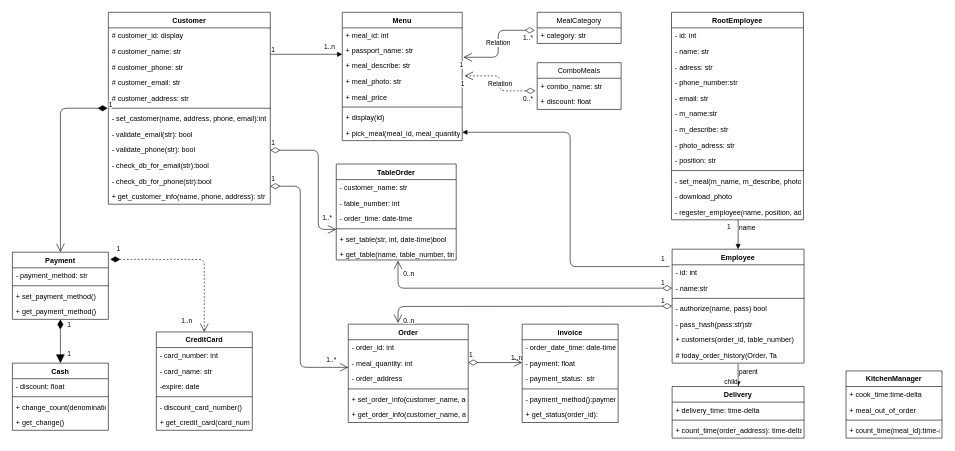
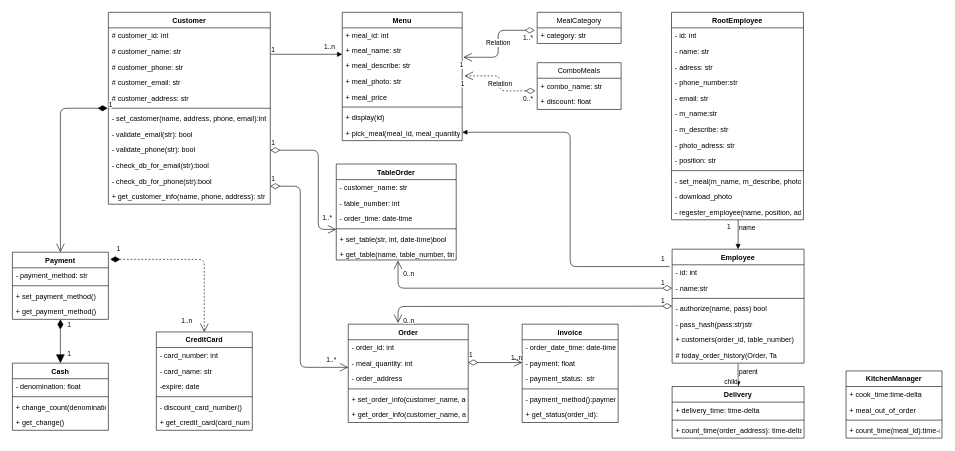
- <mxCell id="14" value="# customer_id: display" style="text;strokeColor=none;fillColor=none;align=left;verticalAlign=top;spacingLeft=4;spacingRight=4;overflow=hidden;rotatable=0;points=[[0,0.5],[1,0.5]];portConstraint=eastwest;" parent="13" vertex="1"><mxGeometry y="26" width="270" height="26" as="geometry" /></mxCell>
+ <mxCell id="14" value="# customer_id: int" style="text;strokeColor=none;fillColor=none;align=left;verticalAlign=top;spacingLeft=4;spacingRight=4;overflow=hidden;rotatable=0;points=[[0,0.5],[1,0.5]];portConstraint=eastwest;" parent="13" vertex="1"><mxGeometry y="26" width="270" height="26" as="geometry" /></mxCell>
- <mxCell id="4" value="+ passport_name: str" style="text;strokeColor=none;fillColor=none;align=left;verticalAlign=top;spacingLeft=4;spacingRight=4;overflow=hidden;rotatable=0;points=[[0,0.5],[1,0.5]];portConstraint=eastwest;" parent="2" vertex="1"><mxGeometry y="50" width="200" height="26" as="geometry" /></mxCell>
+ <mxCell id="4" value="+ meal_name: str" style="text;strokeColor=none;fillColor=none;align=left;verticalAlign=top;spacingLeft=4;spacingRight=4;overflow=hidden;rotatable=0;points=[[0,0.5],[1,0.5]];portConstraint=eastwest;" parent="2" vertex="1"><mxGeometry y="50" width="200" height="26" as="geometry" /></mxCell>
- <mxCell id="55" value="- discount: float" style="text;strokeColor=none;fillColor=none;align=left;verticalAlign=top;spacingLeft=4;spacingRight=4;overflow=hidden;rotatable=0;points=[[0,0.5],[1,0.5]];portConstraint=eastwest;" parent="54" vertex="1"><mxGeometry y="26" width="160" height="26" as="geometry" /></mxCell>
+ <mxCell id="55" value="- denomination: float" style="text;strokeColor=none;fillColor=none;align=left;verticalAlign=top;spacingLeft=4;spacingRight=4;overflow=hidden;rotatable=0;points=[[0,0.5],[1,0.5]];portConstraint=eastwest;" parent="54" vertex="1"><mxGeometry y="26" width="160" height="26" as="geometry" /></mxCell>
